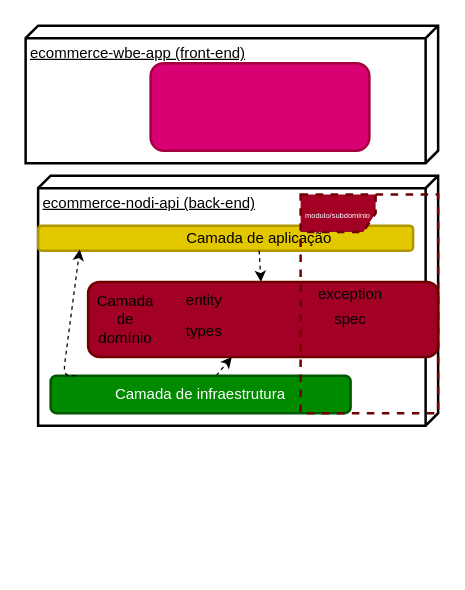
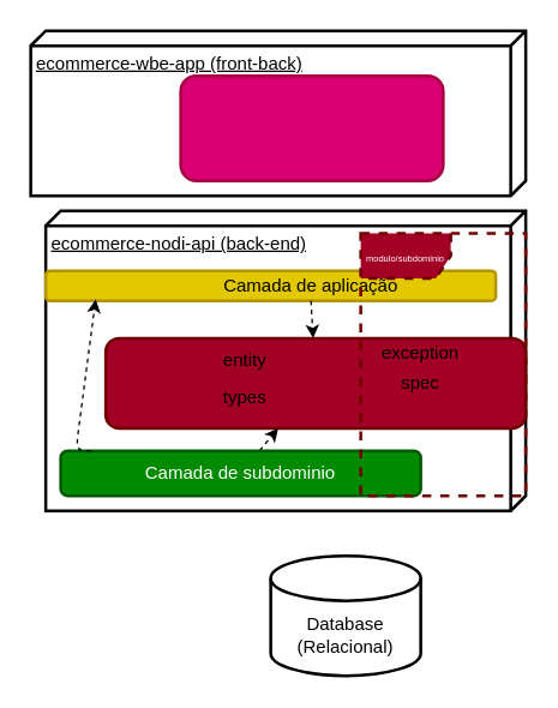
- <mxCell id="3" value="ecommerce-wbe-app (front-end)" style="verticalAlign=top;align=left;spacingTop=8;spacingLeft=2;spacingRight=12;shape=cube;size=10;direction=south;fontStyle=4;html=1;strokeWidth=2;" vertex="1" parent="1"><mxGeometry x="20" y="20" width="330" height="110" as="geometry" /></mxCell>
+ <mxCell id="3" value="ecommerce-wbe-app (front-back)" style="verticalAlign=top;align=left;spacingTop=8;spacingLeft=2;spacingRight=12;shape=cube;size=10;direction=south;fontStyle=4;html=1;strokeWidth=2;" vertex="1" parent="1"><mxGeometry x="20" y="20" width="330" height="110" as="geometry" /></mxCell>
- <mxCell id="12" value="Camada de domínio" style="text;html=1;strokeColor=none;fillColor=none;align=center;verticalAlign=middle;whiteSpace=wrap;rounded=0;strokeWidth=2;" vertex="1" parent="1"><mxGeometry x="70" y="240" width="60" height="30" as="geometry" /></mxCell>
- <mxCell id="8" value="Camada de infraestrutura" style="rounded=1;whiteSpace=wrap;html=1;strokeWidth=2;fillColor=#008a00;fontColor=#ffffff;strokeColor=#005700;" vertex="1" parent="1"><mxGeometry x="40" y="300" width="240" height="30" as="geometry" /></mxCell>
+ <mxCell id="8" value="Camada de subdominio" style="rounded=1;whiteSpace=wrap;html=1;strokeWidth=2;fillColor=#008a00;fontColor=#ffffff;strokeColor=#005700;" vertex="1" parent="1"><mxGeometry x="40" y="300" width="240" height="30" as="geometry" /></mxCell>
+ <mxCell id="4" value="Database (Relacional)" style="shape=cylinder3;whiteSpace=wrap;html=1;boundedLbl=1;backgroundOutline=1;size=15;strokeWidth=2;" vertex="1" parent="1"><mxGeometry x="180" y="370" width="100" height="80" as="geometry" /></mxCell>
